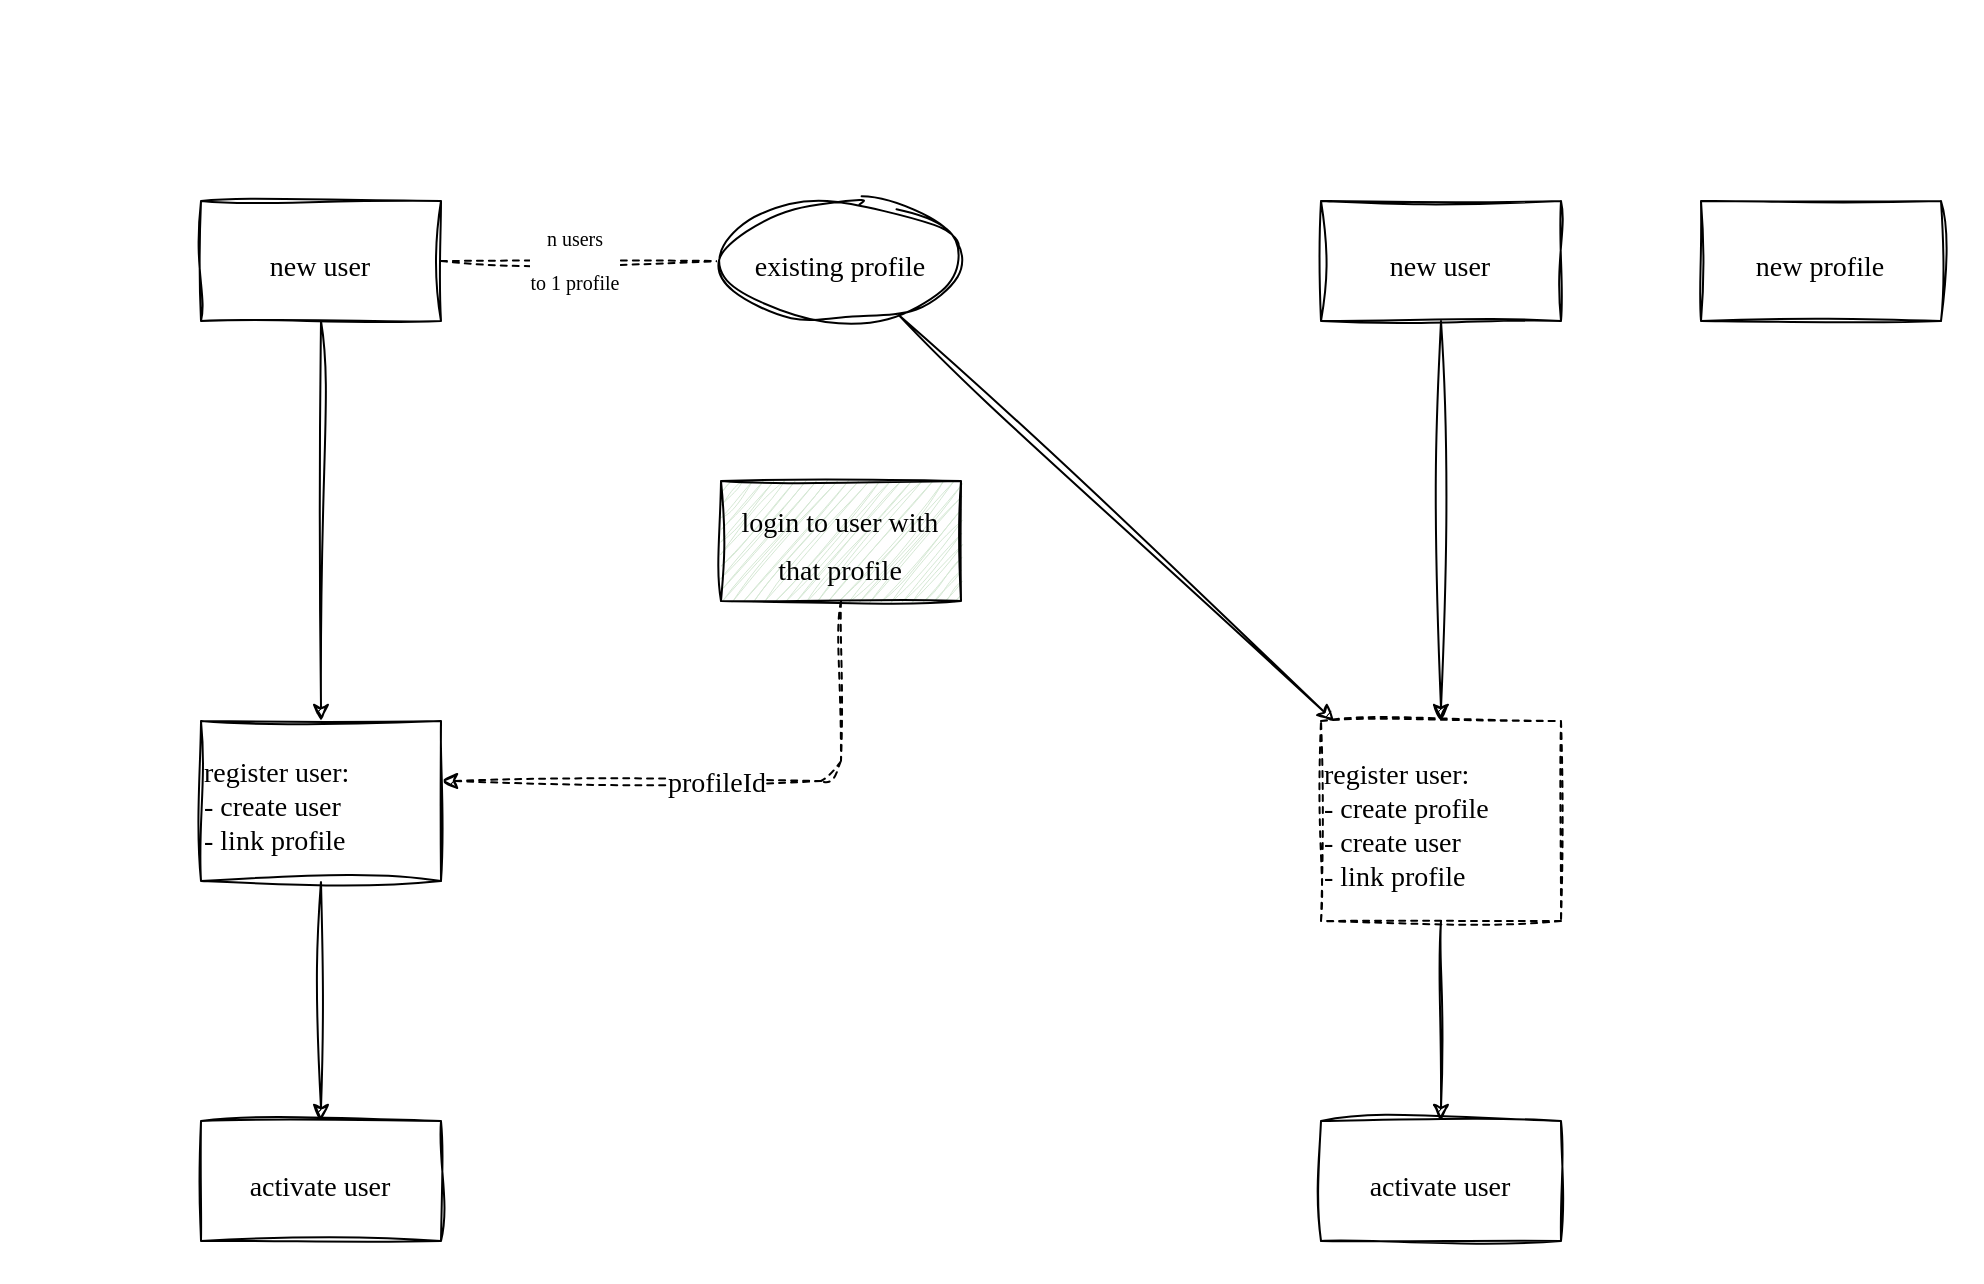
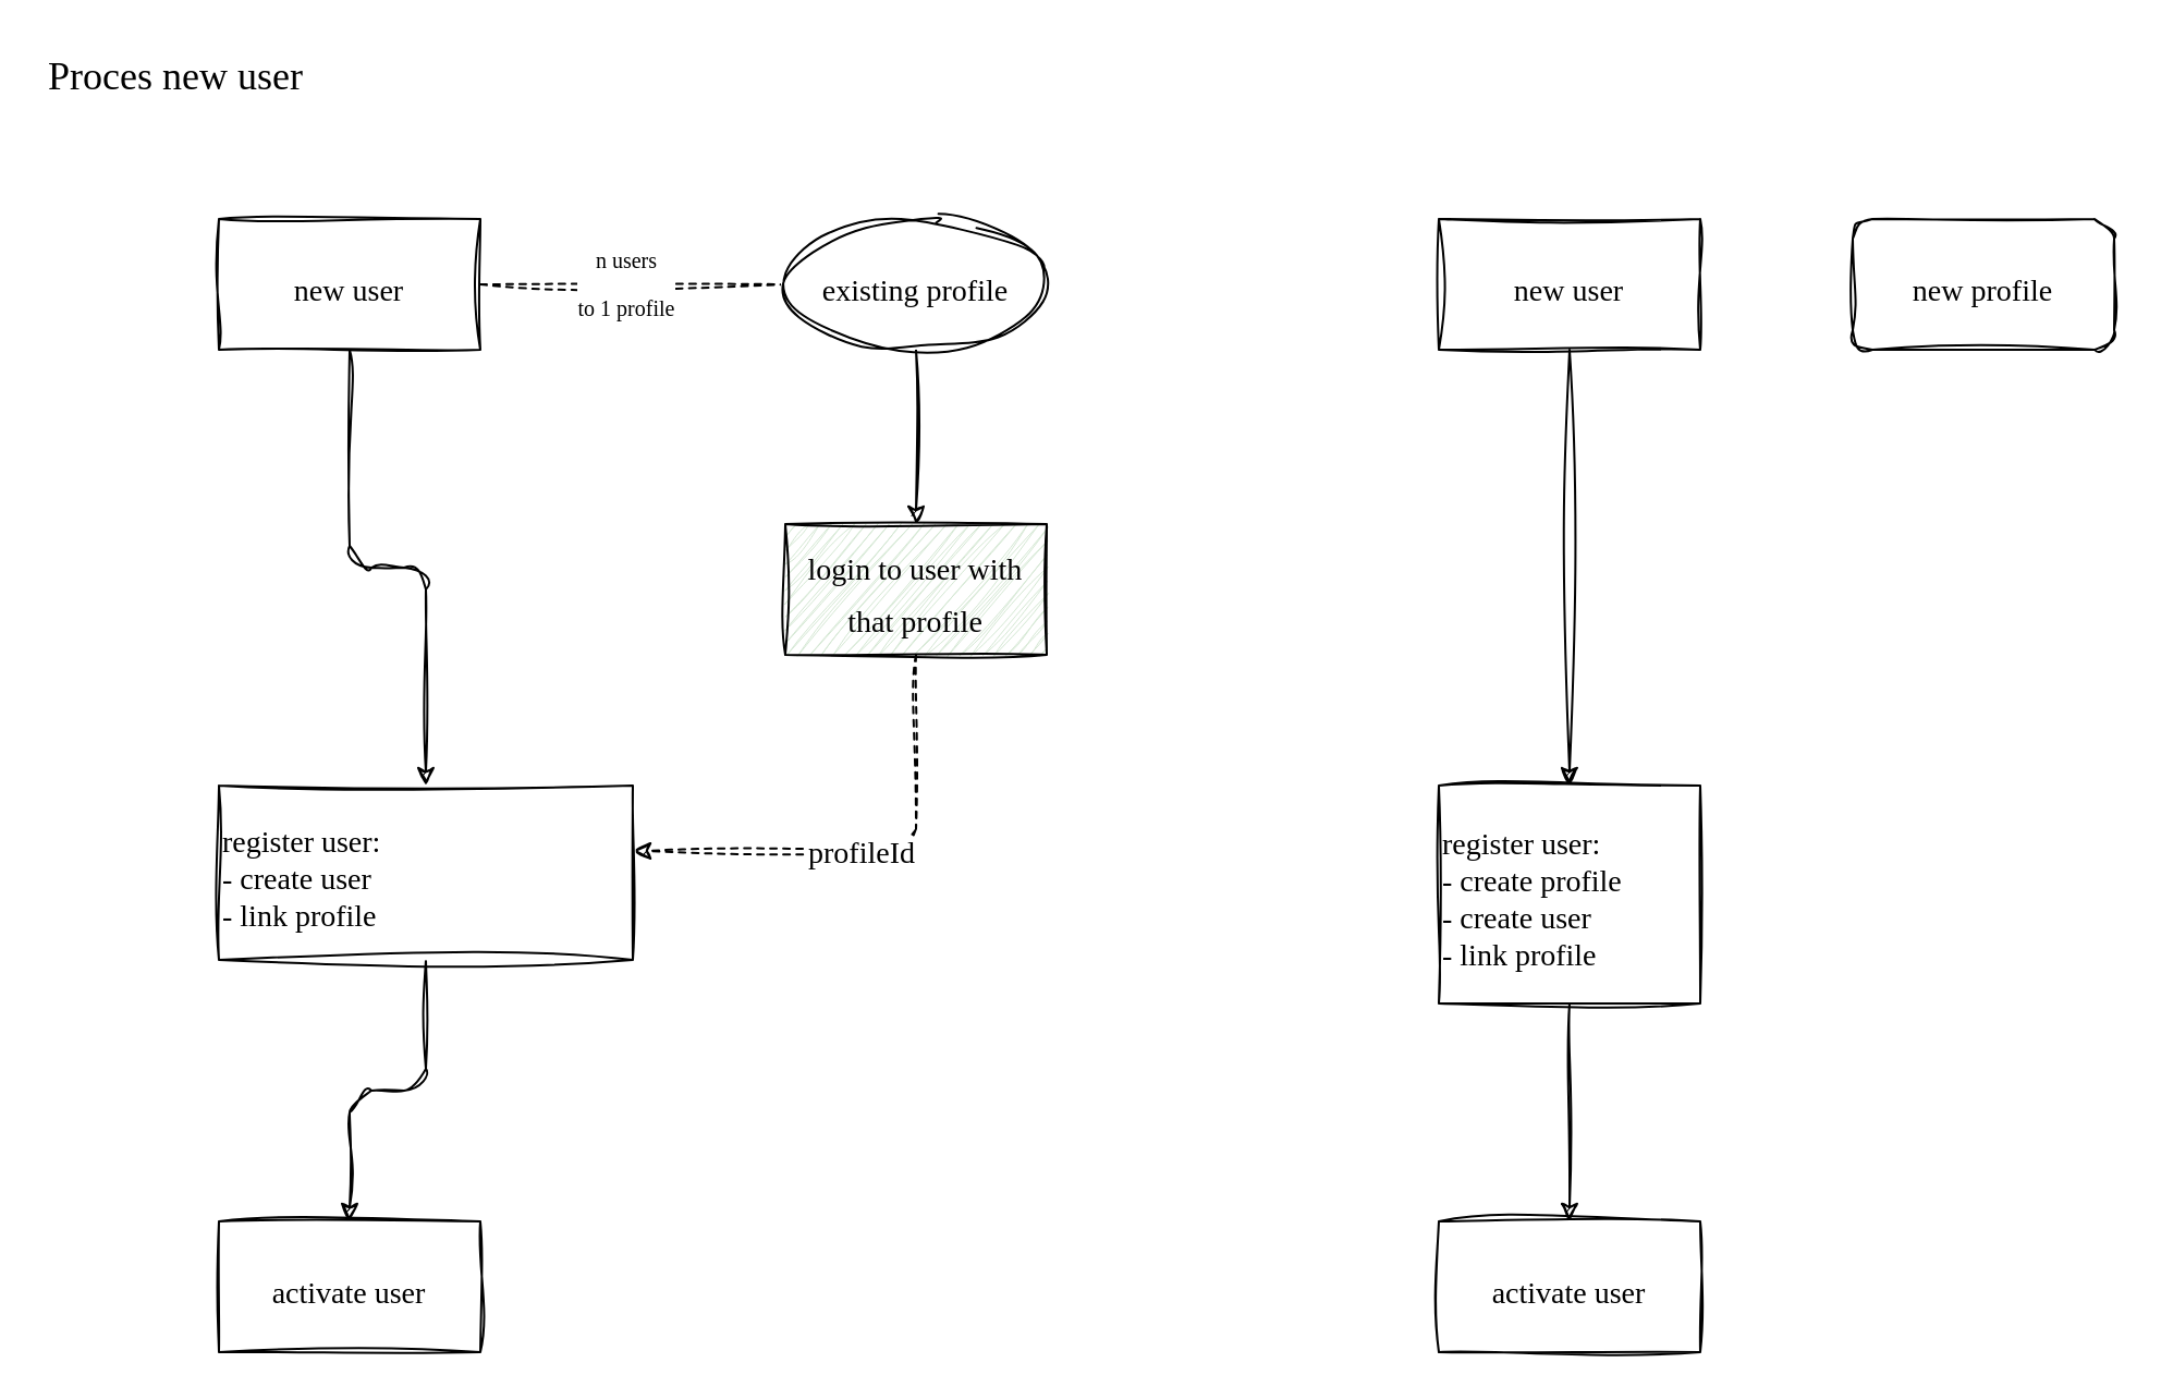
+ <mxCell id="13" value="Proces new user" style="text;html=1;strokeColor=none;fillColor=none;align=left;verticalAlign=middle;whiteSpace=wrap;rounded=0;sketch=1;hachureGap=4;jiggle=2;curveFitting=1;fontFamily=Verdana;fontSize=18;" vertex="1" parent="1"><mxGeometry x="20" y="20" width="200" height="30" as="geometry" /></mxCell>
- <mxCell id="17" value="&lt;font face=&quot;Verdana&quot; style=&quot;font-size: 14px;&quot;&gt;new profile&lt;/font&gt;" style="rounded=0;whiteSpace=wrap;html=1;sketch=1;hachureGap=4;jiggle=2;curveFitting=1;fontFamily=Architects Daughter;fontSource=https%3A%2F%2Ffonts.googleapis.com%2Fcss%3Ffamily%3DArchitects%2BDaughter;fontSize=20;" vertex="1" parent="1"><mxGeometry x="850" y="100" width="120" height="60" as="geometry" /></mxCell>
+ <mxCell id="17" value="&lt;font face=&quot;Verdana&quot; style=&quot;font-size: 14px;&quot;&gt;new profile&lt;/font&gt;" style="whiteSpace=wrap;html=1;sketch=1;hachureGap=4;jiggle=2;curveFitting=1;fontFamily=Architects Daughter;fontSource=https%3A%2F%2Ffonts.googleapis.com%2Fcss%3Ffamily%3DArchitects%2BDaughter;fontSize=20;rounded=1;" vertex="1" parent="1"><mxGeometry x="850" y="100" width="120" height="60" as="geometry" /></mxCell>
- <mxCell id="6" value="" style="edgeStyle=none;sketch=1;hachureGap=4;jiggle=2;curveFitting=1;html=1;fontFamily=Architects Daughter;fontSource=https%3A%2F%2Ffonts.googleapis.com%2Fcss%3Ffamily%3DArchitects%2BDaughter;fontSize=16;" edge="1" parent="1" source="7" target="20"><mxGeometry relative="1" as="geometry" /></mxCell>
+ <mxCell id="6" value="" style="edgeStyle=none;sketch=1;hachureGap=4;jiggle=2;curveFitting=1;html=1;fontFamily=Architects Daughter;fontSource=https%3A%2F%2Ffonts.googleapis.com%2Fcss%3Ffamily%3DArchitects%2BDaughter;fontSize=16;" edge="1" parent="1" source="7" target="10"><mxGeometry relative="1" as="geometry" /></mxCell>
- <mxCell id="12" value="&lt;font face=&quot;Verdana&quot; style=&quot;font-size: 14px;&quot;&gt;register user:&lt;br&gt;&lt;div style=&quot;&quot;&gt;&lt;span style=&quot;background-color: initial;&quot;&gt;- create user&lt;/span&gt;&lt;/div&gt;&lt;div style=&quot;&quot;&gt;&lt;span style=&quot;background-color: initial;&quot;&gt;- link profile&lt;/span&gt;&lt;/div&gt;&lt;/font&gt;" style="rounded=0;whiteSpace=wrap;html=1;sketch=1;hachureGap=4;jiggle=2;curveFitting=1;fontFamily=Architects Daughter;fontSource=https%3A%2F%2Ffonts.googleapis.com%2Fcss%3Ffamily%3DArchitects%2BDaughter;fontSize=20;align=left;" vertex="1" parent="1"><mxGeometry x="100" y="360" width="120" height="80" as="geometry" /></mxCell>
+ <mxCell id="12" value="&lt;font face=&quot;Verdana&quot; style=&quot;font-size: 14px;&quot;&gt;register user:&lt;br&gt;&lt;div style=&quot;&quot;&gt;&lt;span style=&quot;background-color: initial;&quot;&gt;- create user&lt;/span&gt;&lt;/div&gt;&lt;div style=&quot;&quot;&gt;&lt;span style=&quot;background-color: initial;&quot;&gt;- link profile&lt;/span&gt;&lt;/div&gt;&lt;/font&gt;" style="rounded=0;whiteSpace=wrap;html=1;sketch=1;hachureGap=4;jiggle=2;curveFitting=1;fontFamily=Architects Daughter;fontSource=https%3A%2F%2Ffonts.googleapis.com%2Fcss%3Ffamily%3DArchitects%2BDaughter;fontSize=20;align=left;" vertex="1" parent="1"><mxGeometry x="100" y="360" width="190" height="80" as="geometry" /></mxCell>
- <mxCell id="20" value="&lt;font face=&quot;Verdana&quot; style=&quot;font-size: 14px;&quot;&gt;register user:&lt;br&gt;&lt;div style=&quot;&quot;&gt;&lt;span style=&quot;background-color: initial;&quot;&gt;- create profile&lt;/span&gt;&lt;/div&gt;&lt;div style=&quot;&quot;&gt;&lt;span style=&quot;background-color: initial;&quot;&gt;- create user&lt;/span&gt;&lt;/div&gt;&lt;div style=&quot;&quot;&gt;&lt;span style=&quot;background-color: initial;&quot;&gt;- link profile&lt;/span&gt;&lt;/div&gt;&lt;/font&gt;" style="rounded=0;whiteSpace=wrap;html=1;sketch=1;hachureGap=4;jiggle=2;curveFitting=1;fontFamily=Architects Daughter;fontSource=https%3A%2F%2Ffonts.googleapis.com%2Fcss%3Ffamily%3DArchitects%2BDaughter;fontSize=20;align=left;dashed=1;" vertex="1" parent="1"><mxGeometry x="660" y="360" width="120" height="100" as="geometry" /></mxCell>
+ <mxCell id="20" value="&lt;font face=&quot;Verdana&quot; style=&quot;font-size: 14px;&quot;&gt;register user:&lt;br&gt;&lt;div style=&quot;&quot;&gt;&lt;span style=&quot;background-color: initial;&quot;&gt;- create profile&lt;/span&gt;&lt;/div&gt;&lt;div style=&quot;&quot;&gt;&lt;span style=&quot;background-color: initial;&quot;&gt;- create user&lt;/span&gt;&lt;/div&gt;&lt;div style=&quot;&quot;&gt;&lt;span style=&quot;background-color: initial;&quot;&gt;- link profile&lt;/span&gt;&lt;/div&gt;&lt;/font&gt;" style="rounded=0;whiteSpace=wrap;html=1;sketch=1;hachureGap=4;jiggle=2;curveFitting=1;fontFamily=Architects Daughter;fontSource=https%3A%2F%2Ffonts.googleapis.com%2Fcss%3Ffamily%3DArchitects%2BDaughter;fontSize=20;align=left;" vertex="1" parent="1"><mxGeometry x="660" y="360" width="120" height="100" as="geometry" /></mxCell>
